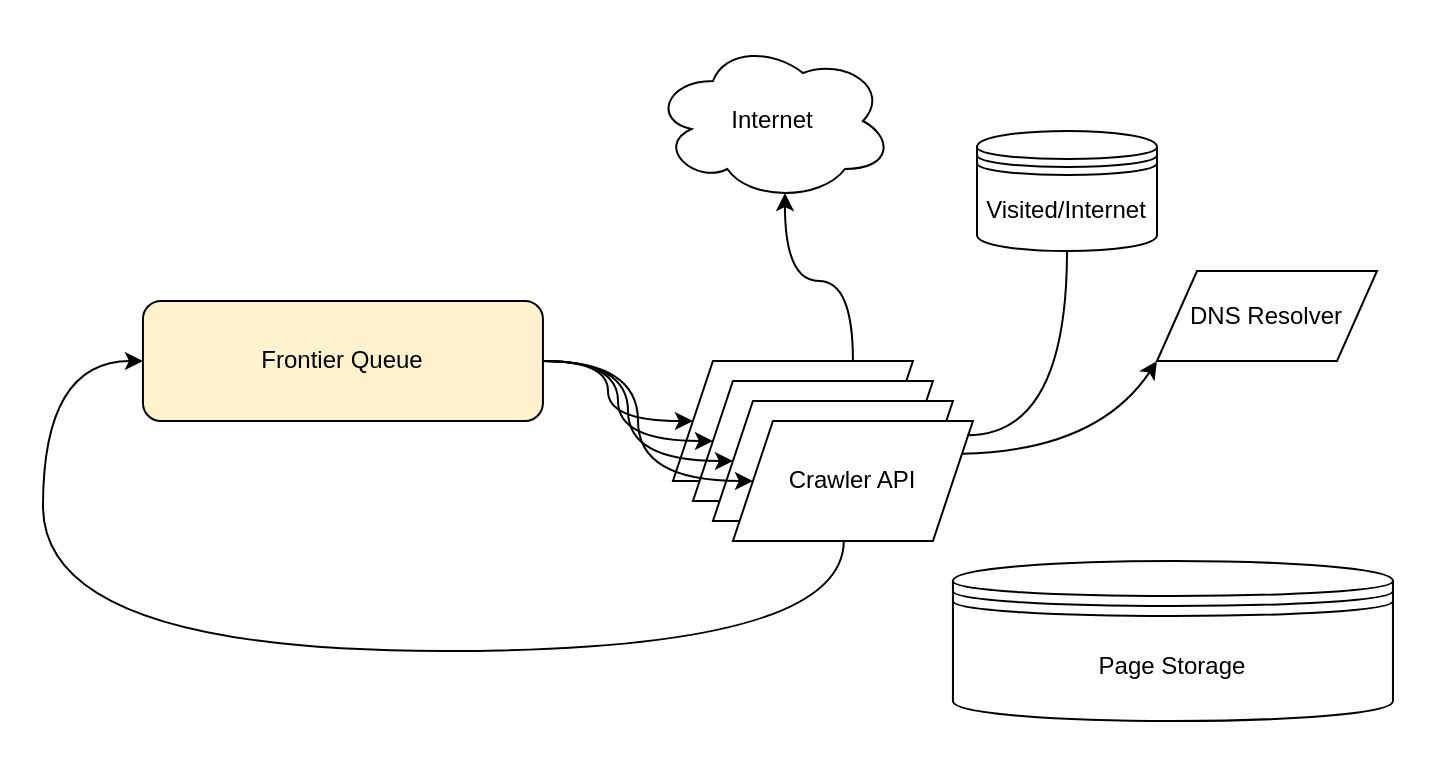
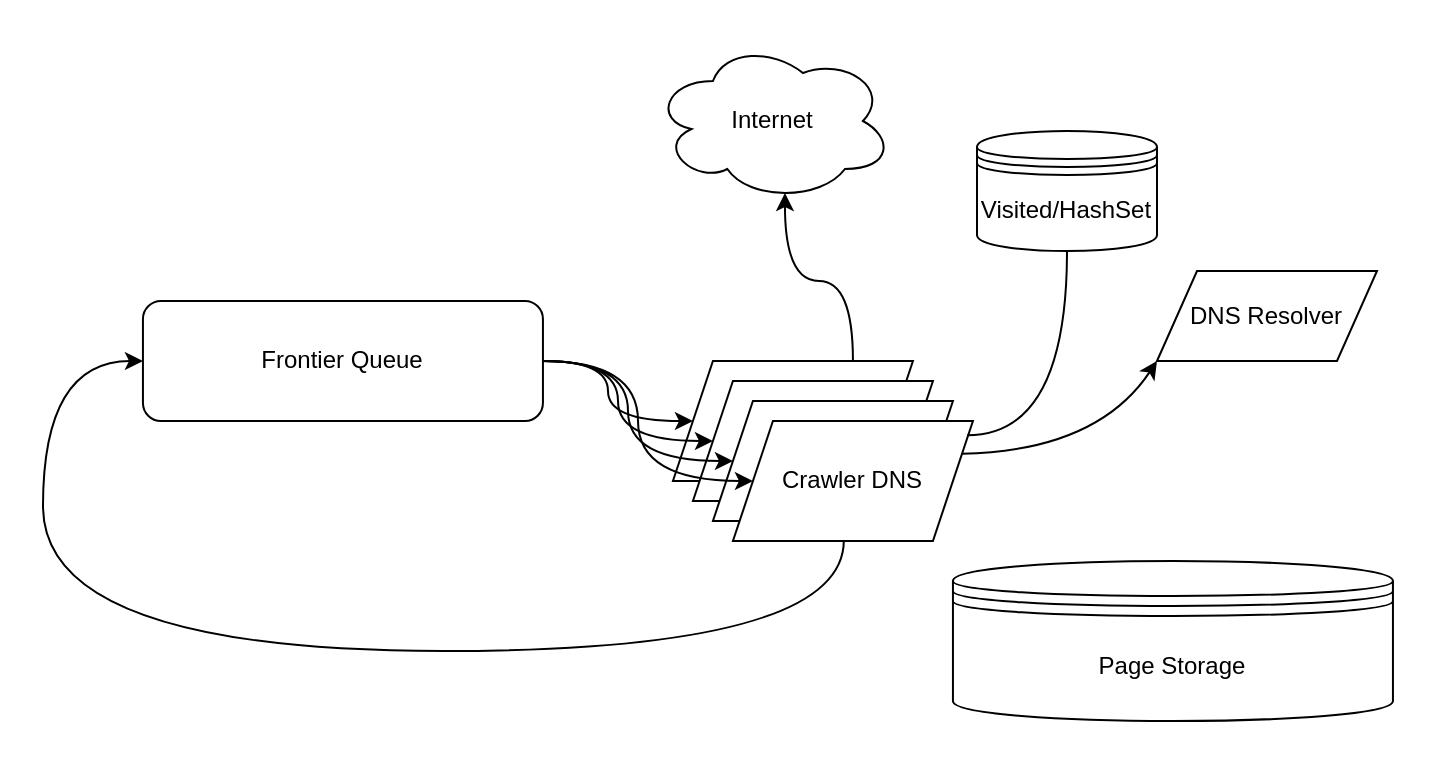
- <mxCell id="16" value="Visited/Internet" style="shape=datastore;whiteSpace=wrap;html=1;shadow=0;sketch=0;" parent="1" vertex="1"><mxGeometry x="488" y="65" width="90" height="60" as="geometry" /></mxCell>
+ <mxCell id="16" value="Visited/HashSet" style="shape=datastore;whiteSpace=wrap;html=1;shadow=0;sketch=0;" parent="1" vertex="1"><mxGeometry x="488" y="65" width="90" height="60" as="geometry" /></mxCell>
- <mxCell id="2" value="Frontier Queue" style="rounded=1;whiteSpace=wrap;html=1;fillColor=#fff2cc;" parent="1" vertex="1"><mxGeometry x="70.97" y="150" width="200" height="60" as="geometry" /></mxCell>
+ <mxCell id="2" value="Frontier Queue" style="rounded=1;whiteSpace=wrap;html=1;" parent="1" vertex="1"><mxGeometry x="70.97" y="150" width="200" height="60" as="geometry" /></mxCell>
- <mxCell id="11" value="Crawler API" style="shape=parallelogram;perimeter=parallelogramPerimeter;whiteSpace=wrap;html=1;fixedSize=1;" parent="1" vertex="1"><mxGeometry x="365.97" y="210" width="120" height="60" as="geometry" /></mxCell>
+ <mxCell id="11" value="Crawler DNS" style="shape=parallelogram;perimeter=parallelogramPerimeter;whiteSpace=wrap;html=1;fixedSize=1;" parent="1" vertex="1"><mxGeometry x="365.97" y="210" width="120" height="60" as="geometry" /></mxCell>
